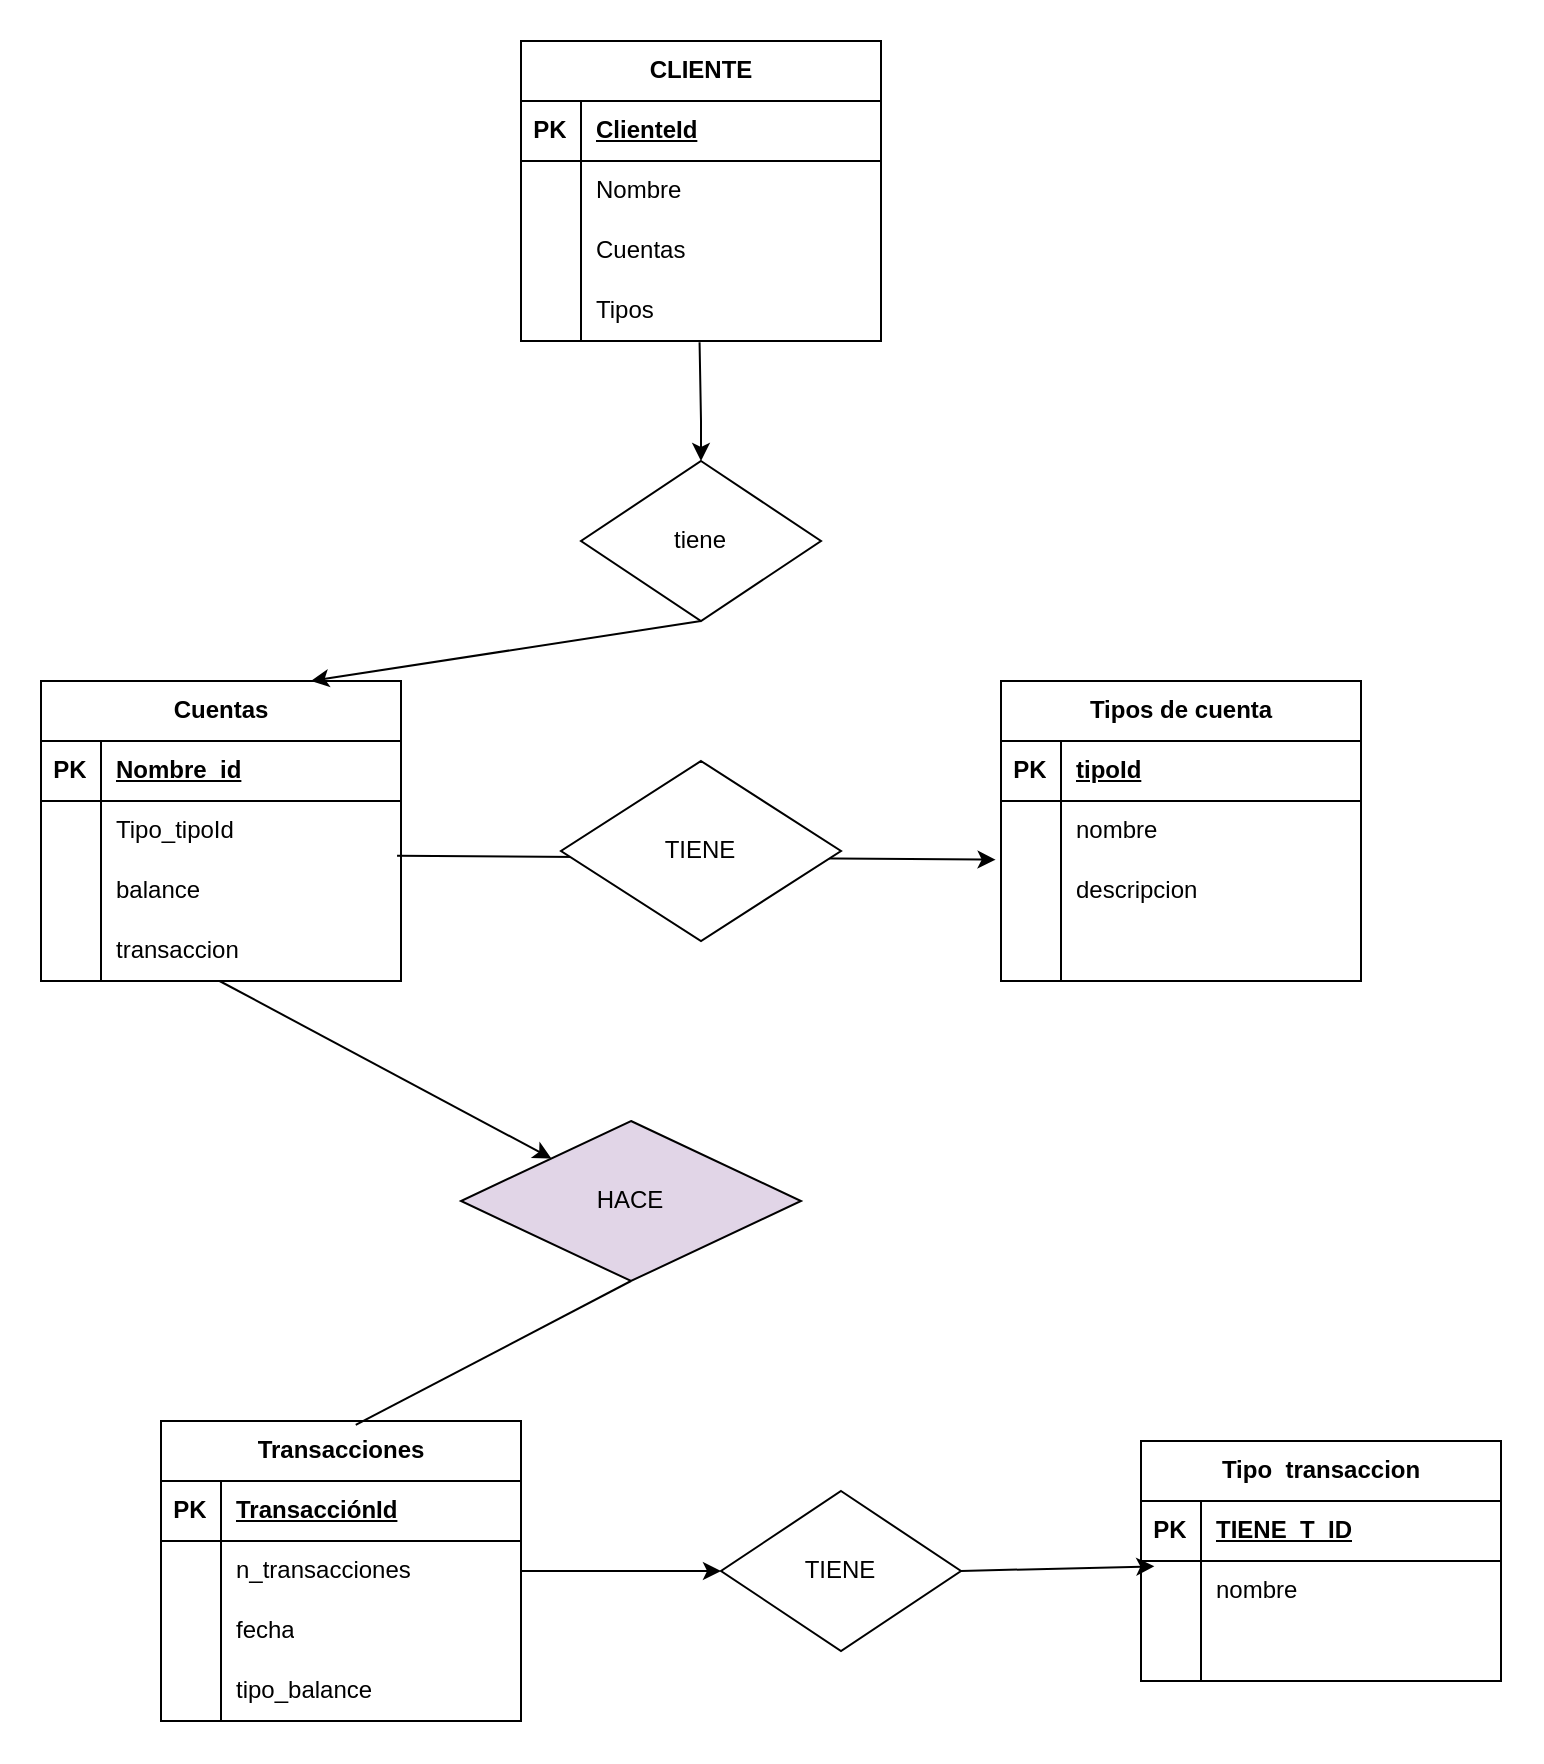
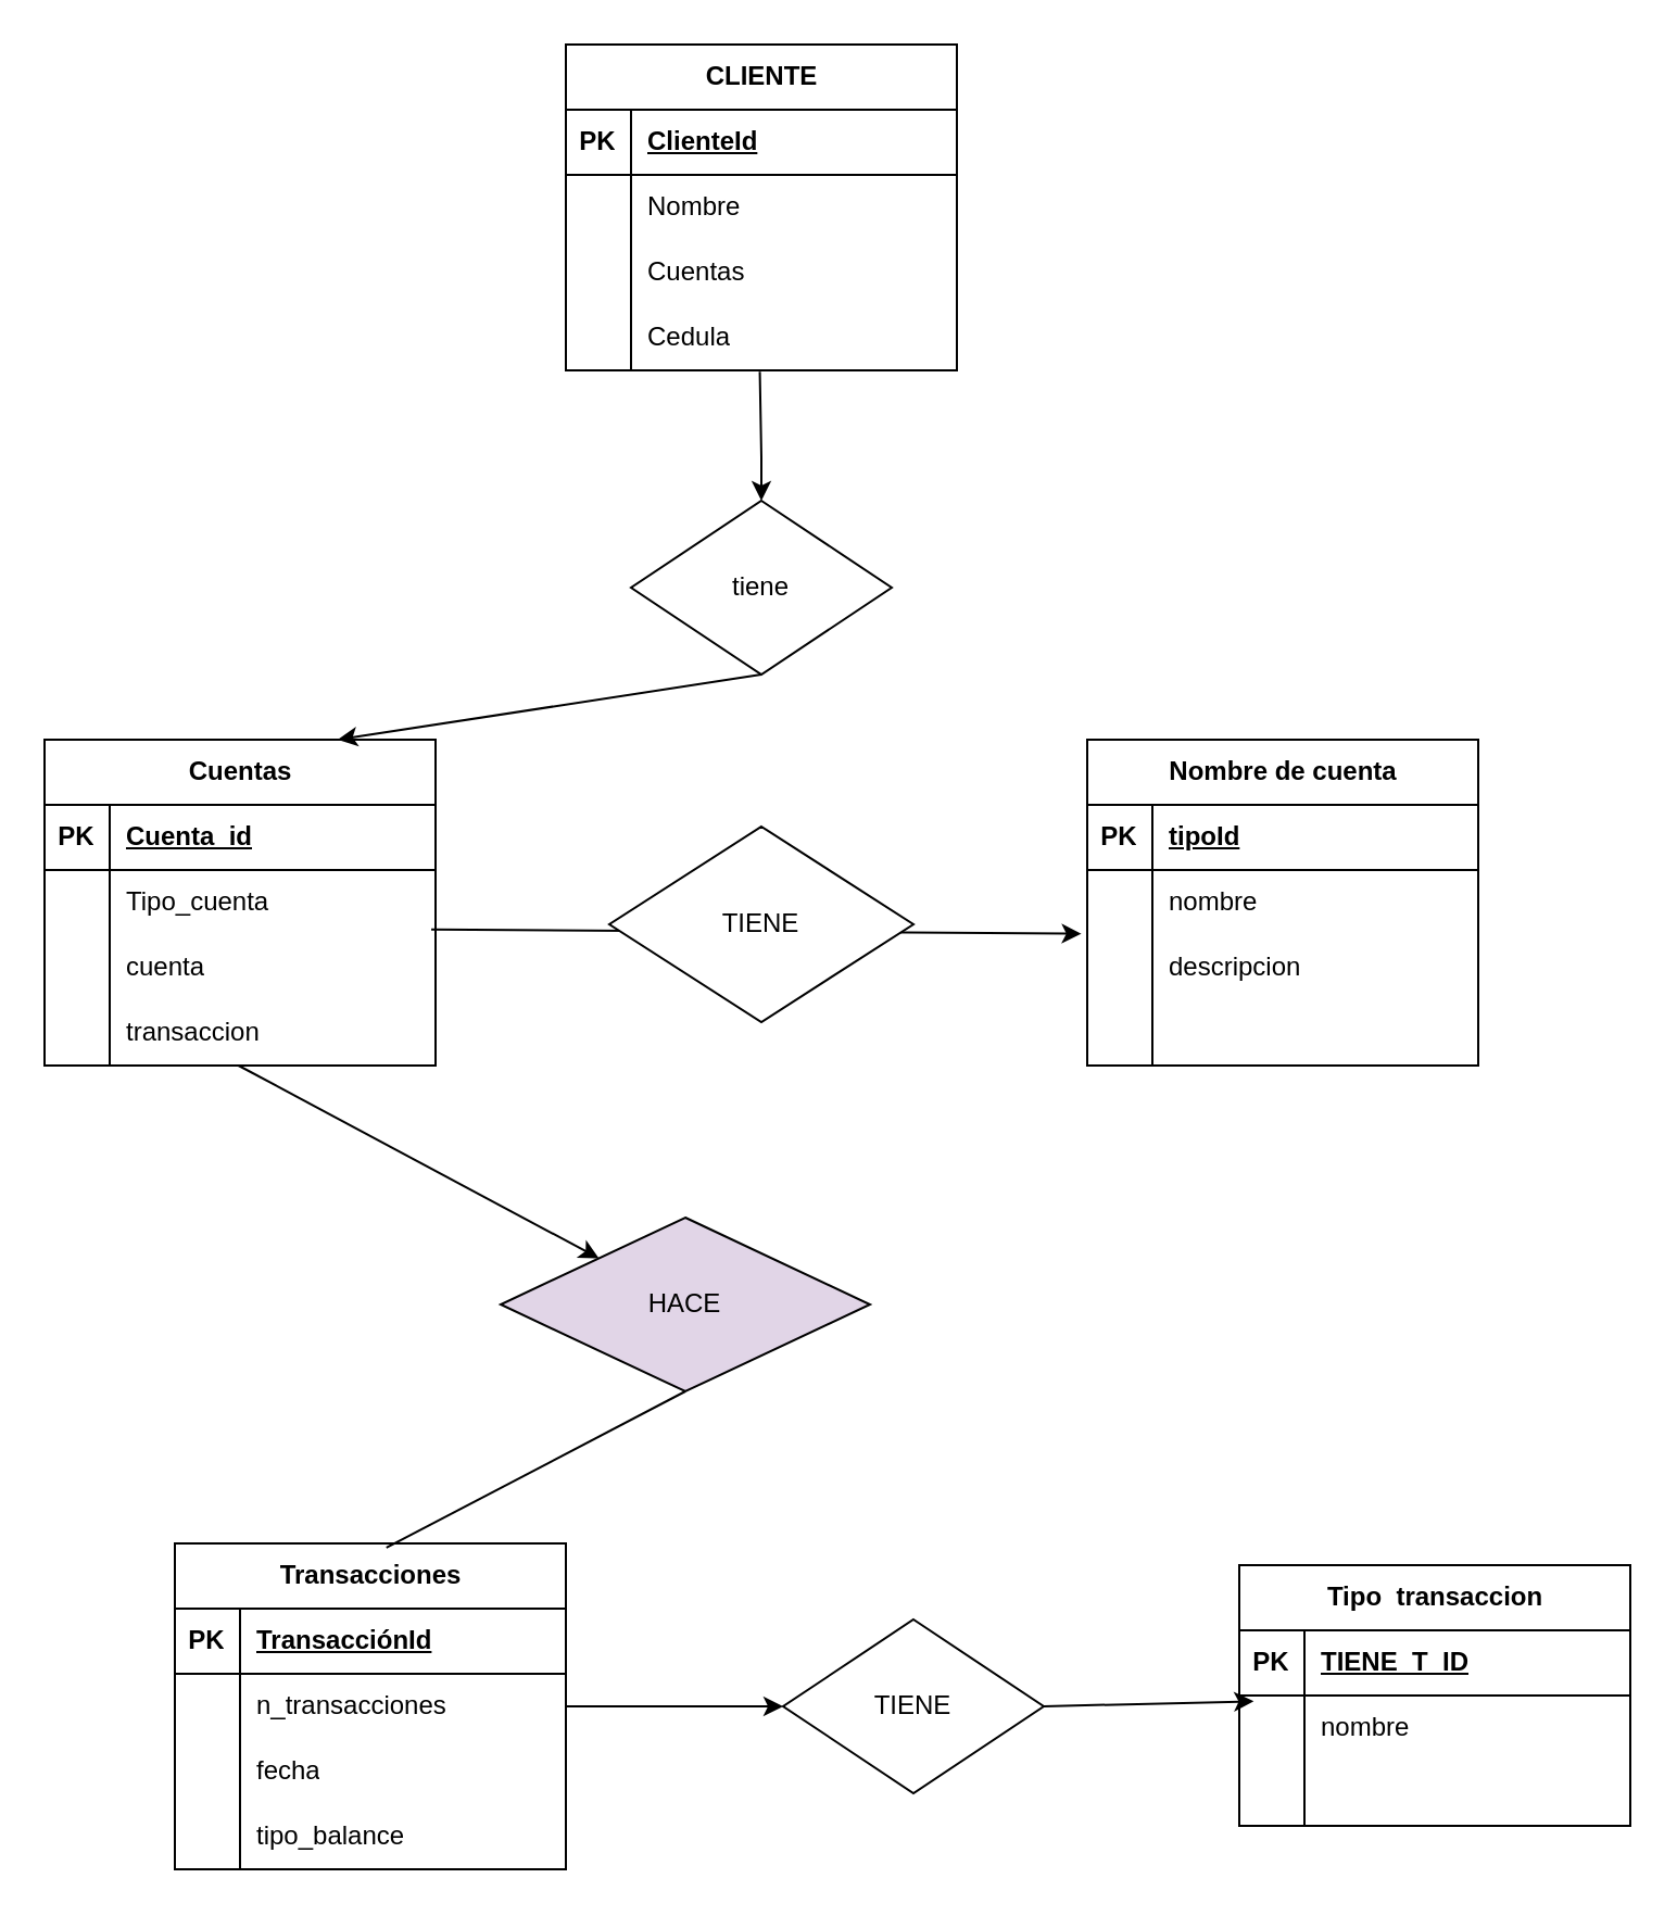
- <mxCell id="14" value="Tipos" style="shape=partialRectangle;connectable=0;fillColor=none;top=0;left=0;bottom=0;right=0;align=left;spacingLeft=6;overflow=hidden;whiteSpace=wrap;html=1;" parent="12" vertex="1"><mxGeometry x="30" width="150" height="30" as="geometry"><mxRectangle width="150" height="30" as="alternateBounds" /></mxGeometry></mxCell>
+ <mxCell id="14" value="Cedula" style="shape=partialRectangle;connectable=0;fillColor=none;top=0;left=0;bottom=0;right=0;align=left;spacingLeft=6;overflow=hidden;whiteSpace=wrap;html=1;" parent="12" vertex="1"><mxGeometry x="30" width="150" height="30" as="geometry"><mxRectangle width="150" height="30" as="alternateBounds" /></mxGeometry></mxCell>
- <mxCell id="30" value="Tipos de cuenta" style="shape=table;startSize=30;container=1;collapsible=1;childLayout=tableLayout;fixedRows=1;rowLines=0;fontStyle=1;align=center;resizeLast=1;html=1;" parent="1" vertex="1"><mxGeometry x="500" y="340" width="180" height="150" as="geometry" /></mxCell>
+ <mxCell id="30" value="Nombre de cuenta" style="shape=table;startSize=30;container=1;collapsible=1;childLayout=tableLayout;fixedRows=1;rowLines=0;fontStyle=1;align=center;resizeLast=1;html=1;" parent="1" vertex="1"><mxGeometry x="500" y="340" width="180" height="150" as="geometry" /></mxCell>
- <mxCell id="20" value="Nombre_id" style="shape=partialRectangle;connectable=0;fillColor=none;top=0;left=0;bottom=0;right=0;align=left;spacingLeft=6;fontStyle=5;overflow=hidden;whiteSpace=wrap;html=1;" parent="18" vertex="1"><mxGeometry x="30" width="150" height="30" as="geometry"><mxRectangle width="150" height="30" as="alternateBounds" /></mxGeometry></mxCell>
+ <mxCell id="20" value="Cuenta_id" style="shape=partialRectangle;connectable=0;fillColor=none;top=0;left=0;bottom=0;right=0;align=left;spacingLeft=6;fontStyle=5;overflow=hidden;whiteSpace=wrap;html=1;" parent="18" vertex="1"><mxGeometry x="30" width="150" height="30" as="geometry"><mxRectangle width="150" height="30" as="alternateBounds" /></mxGeometry></mxCell>
- <mxCell id="23" value="Tipo_tipoId" style="shape=partialRectangle;connectable=0;fillColor=none;top=0;left=0;bottom=0;right=0;align=left;spacingLeft=6;overflow=hidden;whiteSpace=wrap;html=1;" parent="21" vertex="1"><mxGeometry x="30" width="150" height="30" as="geometry"><mxRectangle width="150" height="30" as="alternateBounds" /></mxGeometry></mxCell>
+ <mxCell id="23" value="Tipo_cuenta" style="shape=partialRectangle;connectable=0;fillColor=none;top=0;left=0;bottom=0;right=0;align=left;spacingLeft=6;overflow=hidden;whiteSpace=wrap;html=1;" parent="21" vertex="1"><mxGeometry x="30" width="150" height="30" as="geometry"><mxRectangle width="150" height="30" as="alternateBounds" /></mxGeometry></mxCell>
- <mxCell id="26" value="balance" style="shape=partialRectangle;connectable=0;fillColor=none;top=0;left=0;bottom=0;right=0;align=left;spacingLeft=6;overflow=hidden;whiteSpace=wrap;html=1;" parent="24" vertex="1"><mxGeometry x="30" width="150" height="30" as="geometry"><mxRectangle width="150" height="30" as="alternateBounds" /></mxGeometry></mxCell>
+ <mxCell id="26" value="cuenta" style="shape=partialRectangle;connectable=0;fillColor=none;top=0;left=0;bottom=0;right=0;align=left;spacingLeft=6;overflow=hidden;whiteSpace=wrap;html=1;" parent="24" vertex="1"><mxGeometry x="30" width="150" height="30" as="geometry"><mxRectangle width="150" height="30" as="alternateBounds" /></mxGeometry></mxCell>
